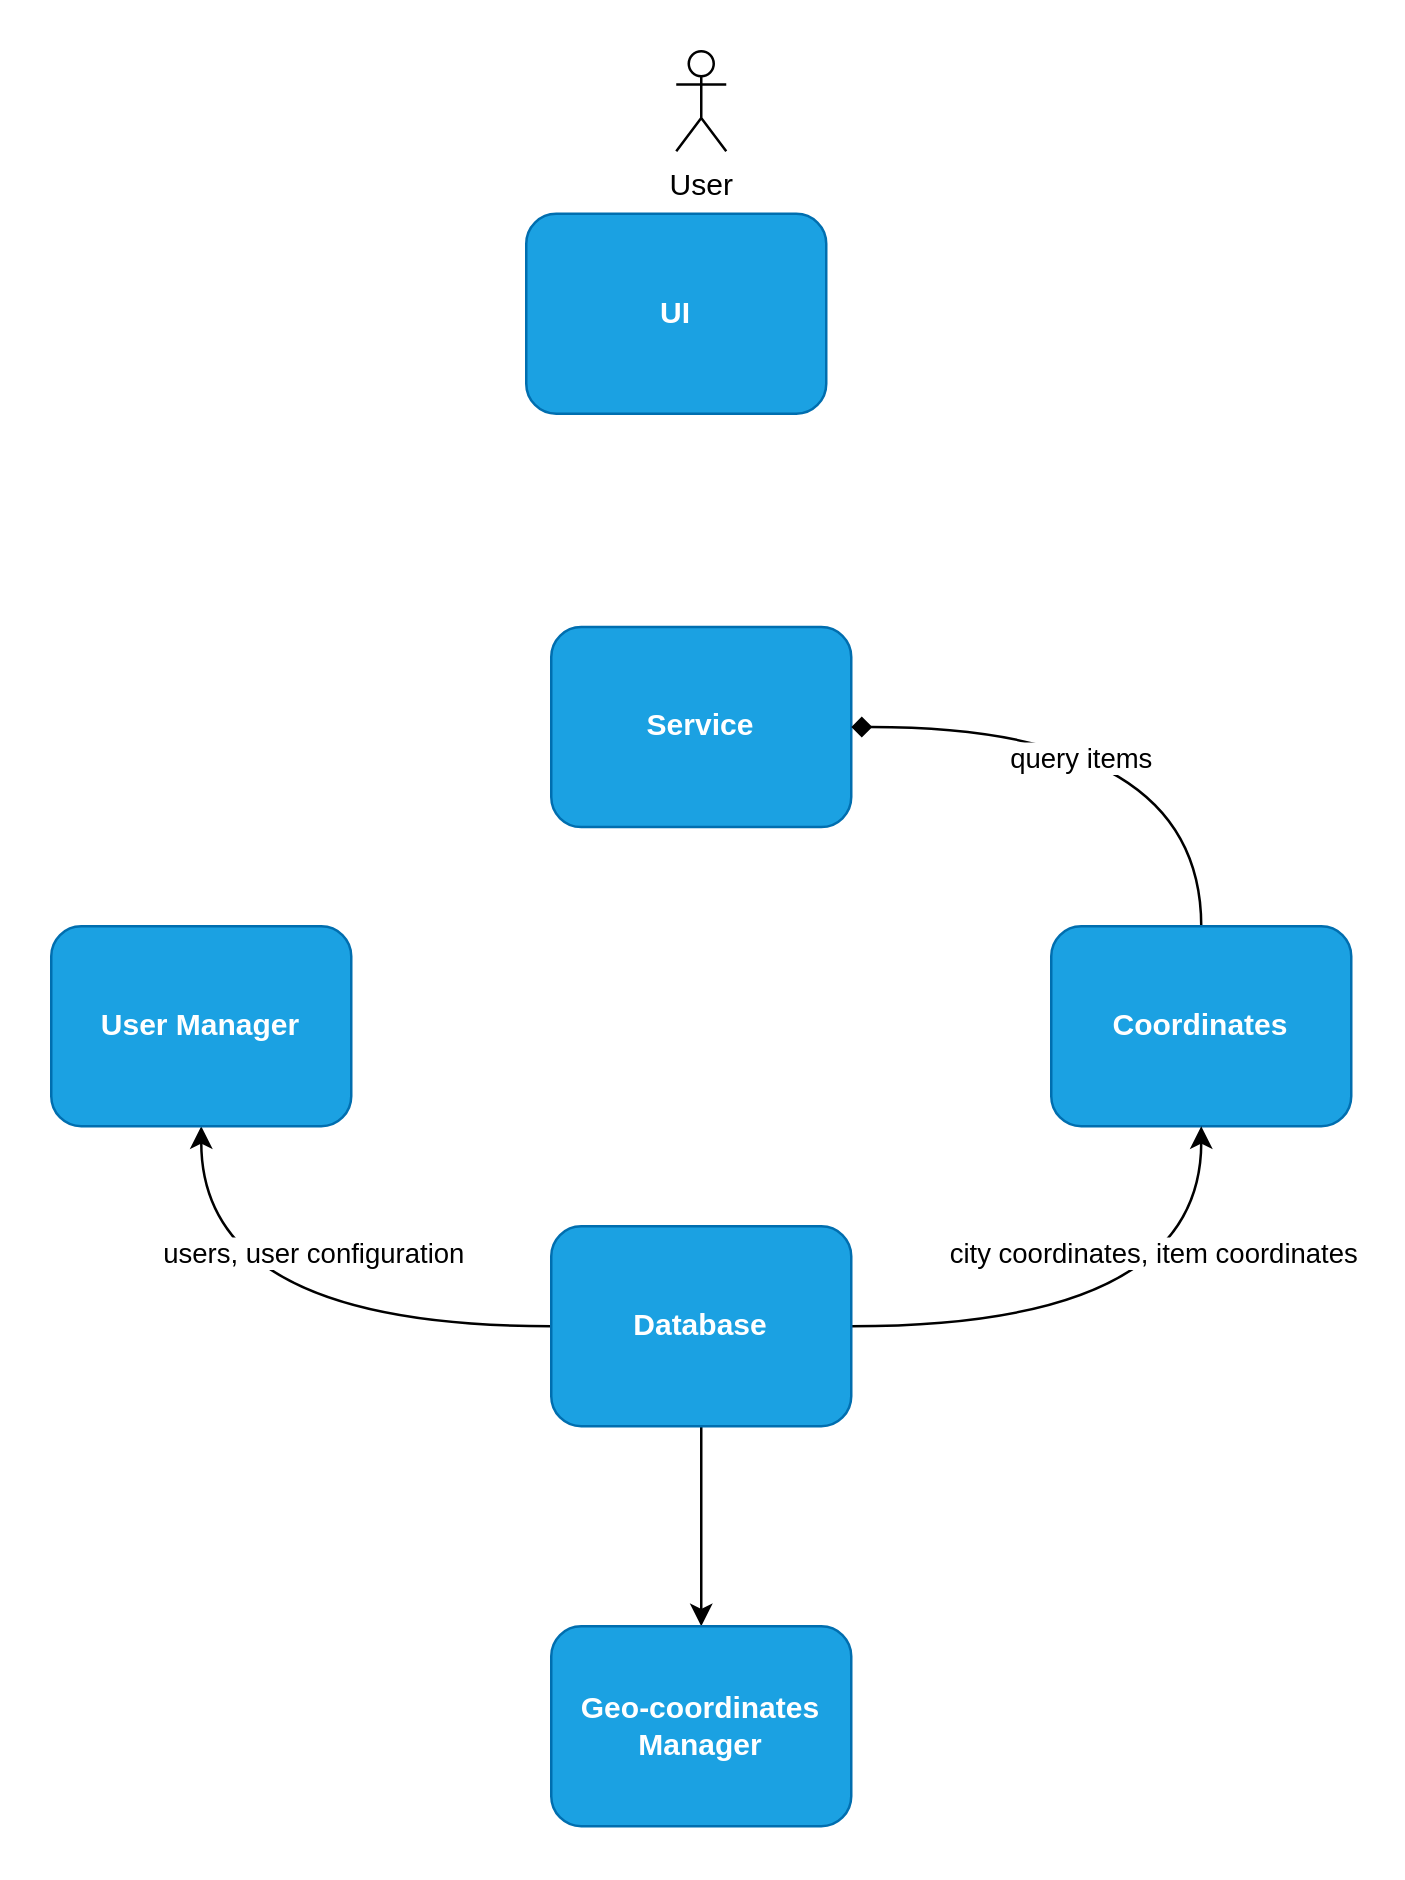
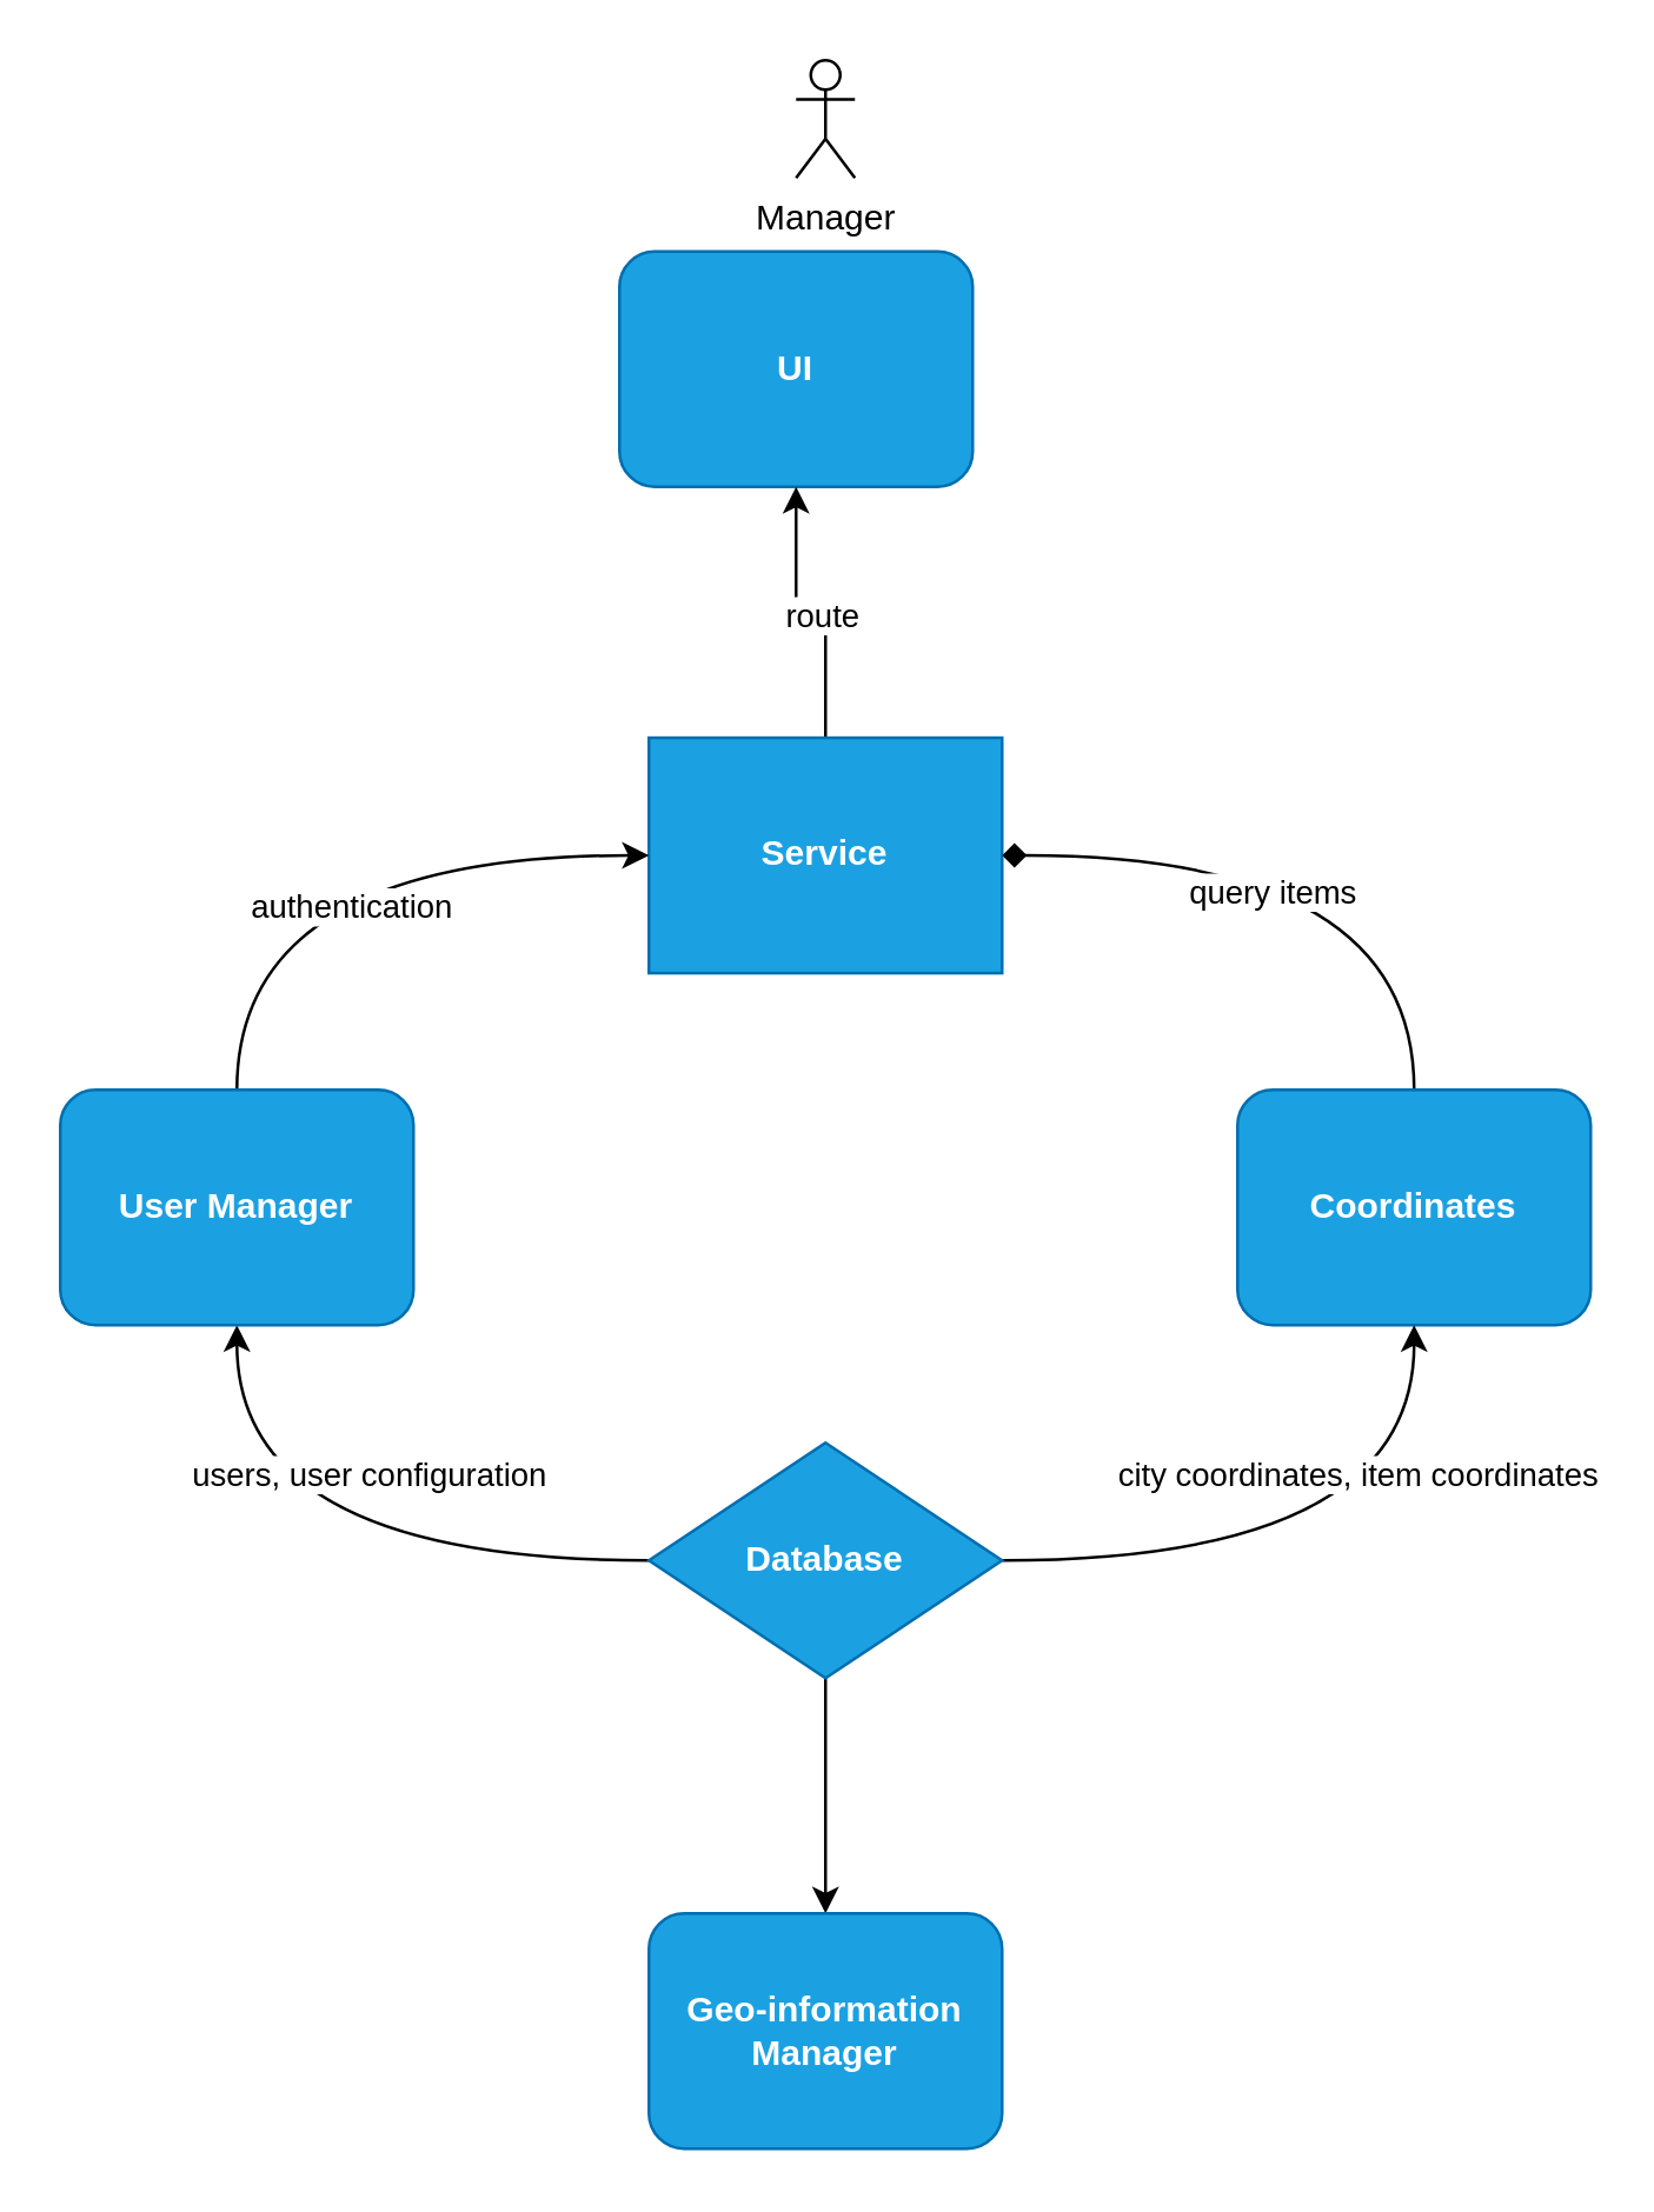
- <mxCell id="2" value="User" style="shape=umlActor;verticalLabelPosition=bottom;verticalAlign=top;html=1;outlineConnect=0;" parent="1" vertex="1"><mxGeometry x="270" y="20" width="20" height="40" as="geometry" /></mxCell>
+ <mxCell id="2" value="Manager" style="shape=umlActor;verticalLabelPosition=bottom;verticalAlign=top;html=1;outlineConnect=0;" parent="1" vertex="1"><mxGeometry x="270" y="20" width="20" height="40" as="geometry" /></mxCell>
+ <mxCell id="4" style="edgeStyle=orthogonalEdgeStyle;rounded=0;orthogonalLoop=1;jettySize=auto;html=1;" edge="1" parent="1" source="6" target="3"><mxGeometry relative="1" as="geometry" /></mxCell>
+ <mxCell id="5" value="route" style="edgeLabel;html=1;align=center;verticalAlign=middle;resizable=0;points=[];" vertex="1" connectable="0" parent="4"><mxGeometry x="-0.071" y="1" relative="1" as="geometry"><mxPoint as="offset" /></mxGeometry></mxCell>
- <mxCell id="6" value="Service" style="rounded=1;whiteSpace=wrap;html=1;fillColor=#1ba1e2;fontColor=#ffffff;strokeColor=#006EAF;fontStyle=1" parent="1" vertex="1"><mxGeometry x="220" y="250.33" width="120" height="80" as="geometry" /></mxCell>
+ <mxCell id="6" value="Service" style="whiteSpace=wrap;html=1;fillColor=#1ba1e2;fontColor=#ffffff;strokeColor=#006EAF;fontStyle=1;rounded=0;" parent="1" vertex="1"><mxGeometry x="220" y="250.33" width="120" height="80" as="geometry" /></mxCell>
+ <mxCell id="16" style="edgeStyle=orthogonalEdgeStyle;rounded=0;orthogonalLoop=1;jettySize=auto;html=1;exitX=0.5;exitY=0;exitDx=0;exitDy=0;curved=1;entryX=0;entryY=0.5;entryDx=0;entryDy=0;" edge="1" parent="1" source="18" target="6"><mxGeometry relative="1" as="geometry" /></mxCell>
+ <mxCell id="17" value="authentication" style="edgeLabel;html=1;align=center;verticalAlign=middle;resizable=0;points=[];" vertex="1" connectable="0" parent="16"><mxGeometry x="0.071" y="-17" relative="1" as="geometry"><mxPoint as="offset" /></mxGeometry></mxCell>
- <mxCell id="15" value="Database" style="rounded=1;whiteSpace=wrap;html=1;fillColor=#1ba1e2;fontColor=#ffffff;strokeColor=#006EAF;fontStyle=1" parent="1" vertex="1"><mxGeometry x="220" y="490" width="120" height="80" as="geometry" /></mxCell>
+ <mxCell id="15" value="Database" style="rhombus;whiteSpace=wrap;html=1;fillColor=#1ba1e2;fontColor=#ffffff;strokeColor=#006EAF;fontStyle=1;" parent="1" vertex="1"><mxGeometry x="220" y="490" width="120" height="80" as="geometry" /></mxCell>
- <mxCell id="19" value="Geo-coordinates Manager" style="rounded=1;whiteSpace=wrap;html=1;fillColor=#1ba1e2;fontColor=#ffffff;strokeColor=#006EAF;fontStyle=1" vertex="1" parent="1"><mxGeometry x="220" y="650" width="120" height="80" as="geometry" /></mxCell>
+ <mxCell id="19" value="Geo-information Manager" style="rounded=1;whiteSpace=wrap;html=1;fillColor=#1ba1e2;fontColor=#ffffff;strokeColor=#006EAF;fontStyle=1" vertex="1" parent="1"><mxGeometry x="220" y="650" width="120" height="80" as="geometry" /></mxCell>
